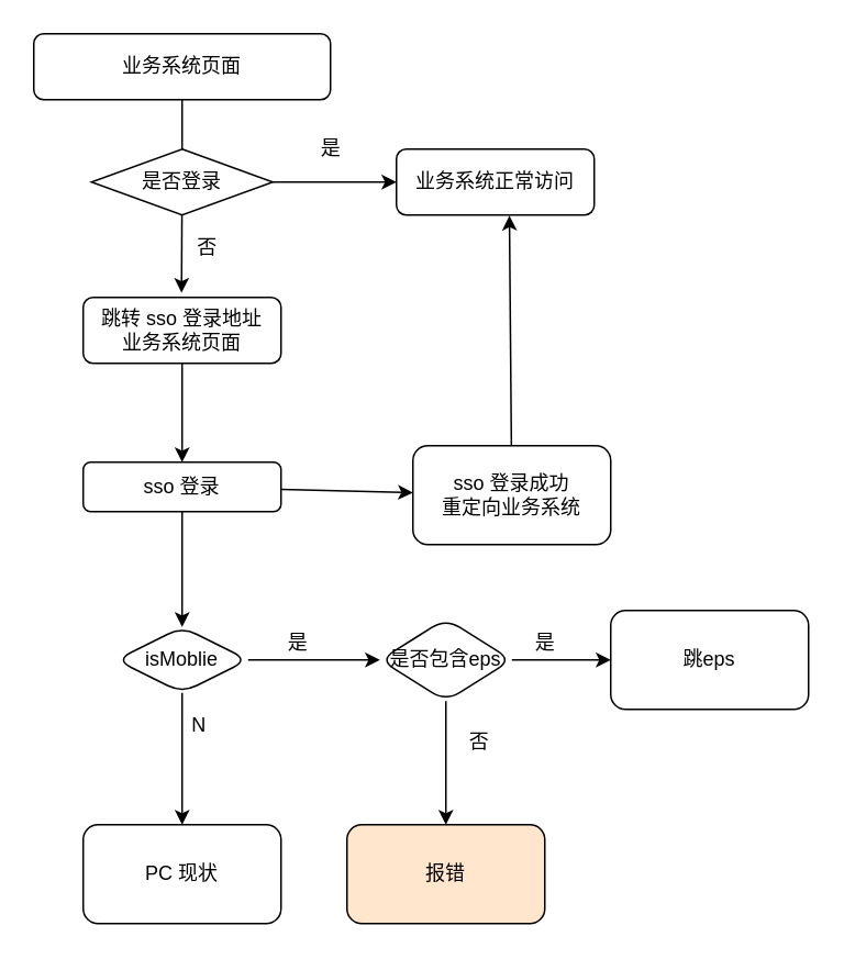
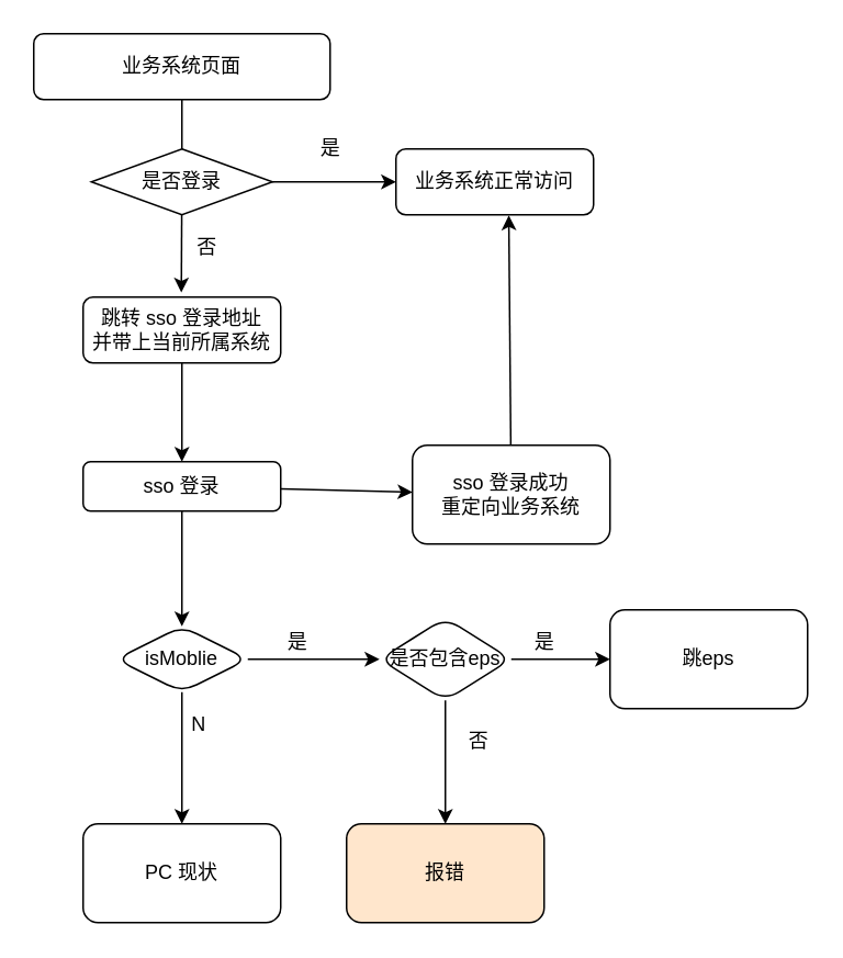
- <mxCell id="11" value="跳转 sso 登录地址&lt;br&gt;业务系统页面" style="rounded=1;whiteSpace=wrap;html=1;" vertex="1" parent="1"><mxGeometry x="50" y="180" width="120" height="40" as="geometry" /></mxCell>
+ <mxCell id="11" value="跳转 sso 登录地址&lt;br&gt;并带上当前所属系统" style="rounded=1;whiteSpace=wrap;html=1;" vertex="1" parent="1"><mxGeometry x="50" y="180" width="120" height="40" as="geometry" /></mxCell>
